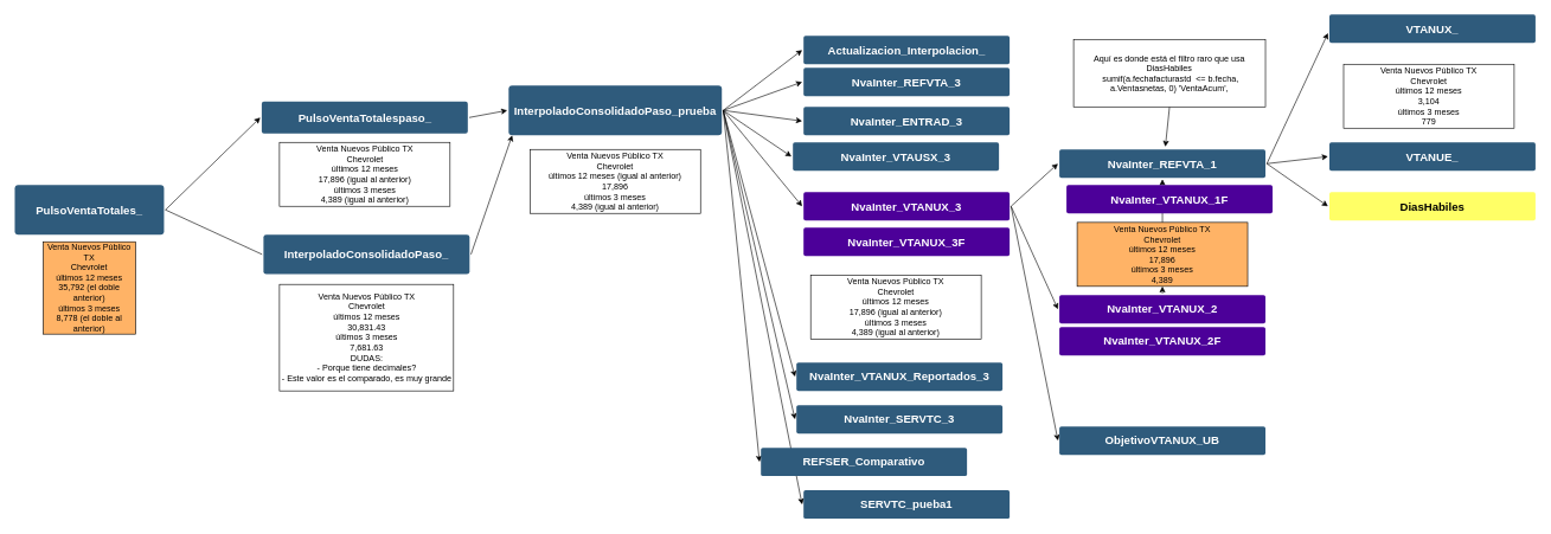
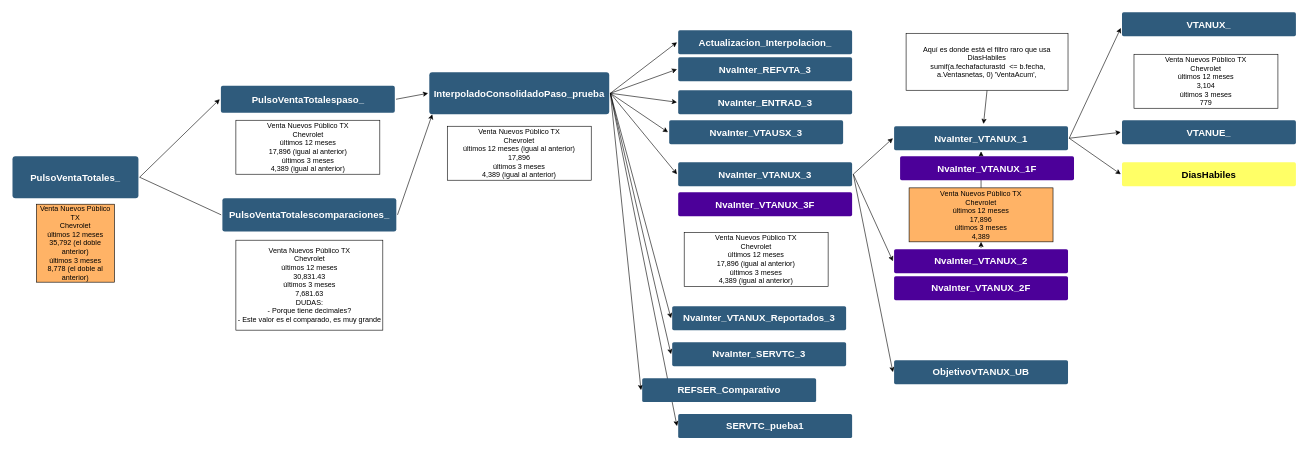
- <mxCell id="35" value="NvaInter_REFVTA_1" style="rounded=1;whiteSpace=wrap;html=1;shadow=0;labelBackgroundColor=none;strokeColor=none;strokeWidth=3;fillColor=#2F5B7C;fontFamily=Helvetica;fontSize=16;fontColor=#FFFFFF;align=center;fontStyle=1;spacing=5;arcSize=7;perimeterSpacing=2;" vertex="1" parent="1"><mxGeometry x="1490" y="210" width="290" height="40" as="geometry" /></mxCell>
+ <mxCell id="35" value="NvaInter_VTANUX_1" style="rounded=1;whiteSpace=wrap;html=1;shadow=0;labelBackgroundColor=none;strokeColor=none;strokeWidth=3;fillColor=#2F5B7C;fontFamily=Helvetica;fontSize=16;fontColor=#FFFFFF;align=center;fontStyle=1;spacing=5;arcSize=7;perimeterSpacing=2;" vertex="1" parent="1"><mxGeometry x="1490" y="210" width="290" height="40" as="geometry" /></mxCell>
- <mxCell id="27" value="NvaInter_VTANUX_3" style="rounded=1;whiteSpace=wrap;html=1;shadow=0;labelBackgroundColor=none;strokeColor=none;strokeWidth=3;fillColor=#4c0099;fontFamily=Helvetica;fontSize=16;fontColor=#FFFFFF;align=center;fontStyle=1;spacing=5;arcSize=7;perimeterSpacing=2;" vertex="1" parent="1"><mxGeometry x="1130" y="270" width="290" height="40" as="geometry" /></mxCell>
+ <mxCell id="27" value="NvaInter_VTANUX_3" style="rounded=1;whiteSpace=wrap;html=1;shadow=0;labelBackgroundColor=none;strokeColor=none;strokeWidth=3;fillColor=#2F5B7C;fontFamily=Helvetica;fontSize=16;fontColor=#FFFFFF;align=center;fontStyle=1;spacing=5;arcSize=7;perimeterSpacing=2;" vertex="1" parent="1"><mxGeometry x="1130" y="270" width="290" height="40" as="geometry" /></mxCell>
- <mxCell id="9" value="InterpoladoConsolidadoPaso_" style="rounded=1;whiteSpace=wrap;html=1;shadow=0;labelBackgroundColor=none;strokeColor=none;strokeWidth=3;fillColor=#2F5B7C;fontFamily=Helvetica;fontSize=16;fontColor=#FFFFFF;align=center;fontStyle=1;spacing=5;arcSize=7;perimeterSpacing=2;" vertex="1" parent="1"><mxGeometry x="370" y="330" width="290" height="55.5" as="geometry" /></mxCell>
+ <mxCell id="9" value="PulsoVentaTotalescomparaciones_" style="rounded=1;whiteSpace=wrap;html=1;shadow=0;labelBackgroundColor=none;strokeColor=none;strokeWidth=3;fillColor=#2F5B7C;fontFamily=Helvetica;fontSize=16;fontColor=#FFFFFF;align=center;fontStyle=1;spacing=5;arcSize=7;perimeterSpacing=2;" vertex="1" parent="1"><mxGeometry x="370" y="330" width="290" height="55.5" as="geometry" /></mxCell>
